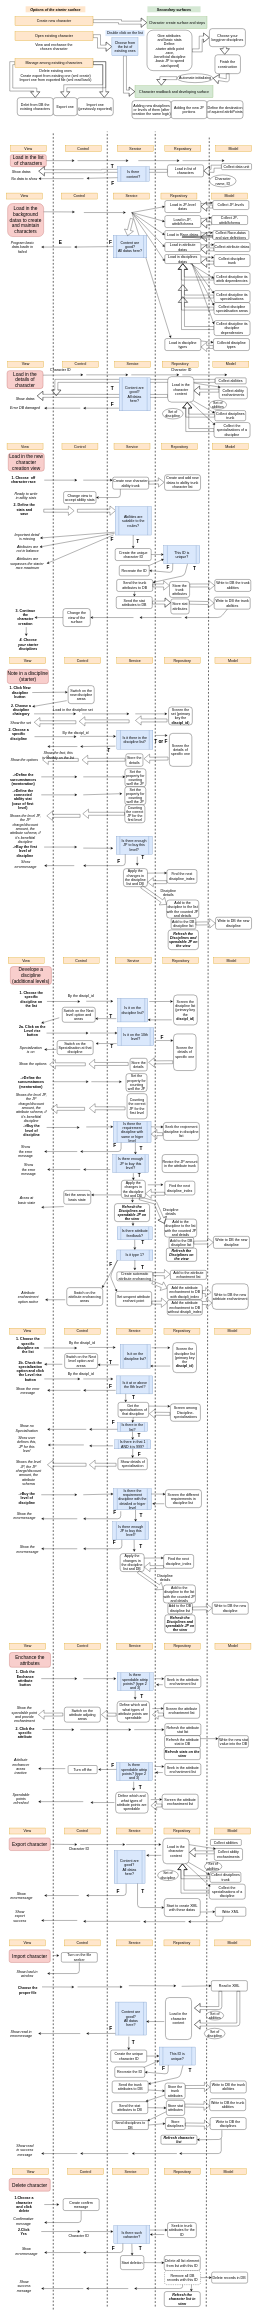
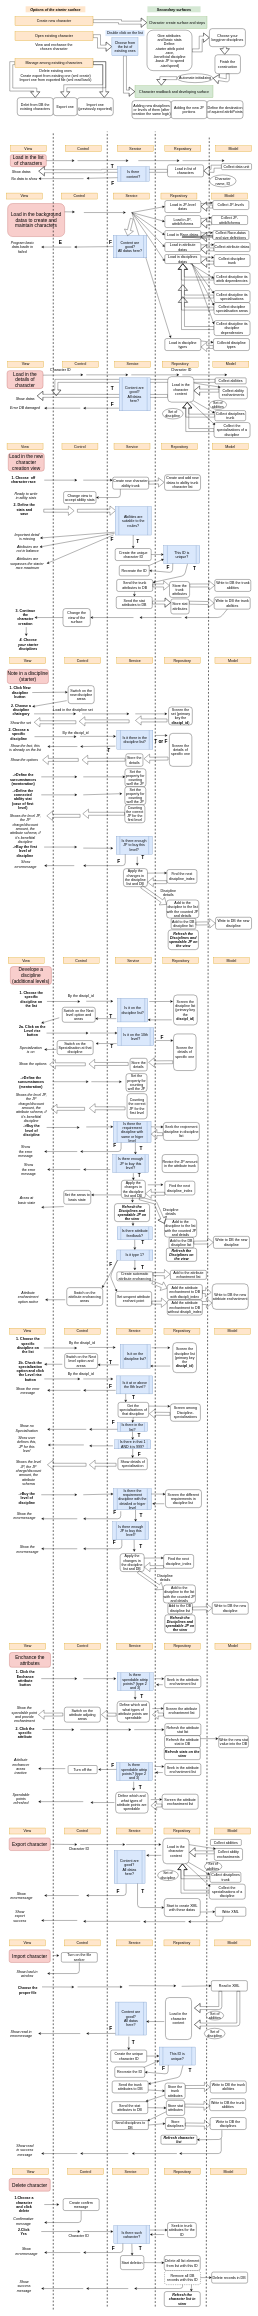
- <mxCell id="85" value="&lt;font style=&quot;font-size: 16px&quot;&gt;Load in the background datas to create and maintain characters&lt;/font&gt;" style="rounded=1;whiteSpace=wrap;html=1;strokeWidth=1;fontSize=12;fillColor=#f8cecc;strokeColor=#b85450;" parent="1" vertex="1"><mxGeometry x="25" y="678" width="120" height="110" as="geometry" /></mxCell>
+ <mxCell id="85" value="&lt;font style=&quot;font-size: 16px&quot;&gt;Load in the background datas to create and maintain characters&lt;/font&gt;" style="rounded=1;whiteSpace=wrap;html=1;strokeWidth=1;fontSize=12;fillColor=#f8cecc;strokeColor=#b85450;" parent="1" vertex="1"><mxGeometry x="25" y="678" width="190" height="110" as="geometry" /></mxCell>
- <mxCell id="297" value="Show the fact, this is already on the list" style="text;html=1;strokeColor=none;fillColor=none;align=center;verticalAlign=middle;whiteSpace=wrap;rounded=0;fontSize=12;fontStyle=2" parent="1" vertex="1"><mxGeometry x="138.5" y="2507" width="110" height="20" as="geometry" /></mxCell>
+ <mxCell id="297" value="Show the fact, this is already on the list" style="text;html=1;strokeColor=none;fillColor=none;align=center;verticalAlign=middle;whiteSpace=wrap;rounded=0;fontSize=12;fontStyle=2" parent="1" vertex="1"><mxGeometry x="28.5" y="2482" width="110" height="20" as="geometry" /></mxCell>
